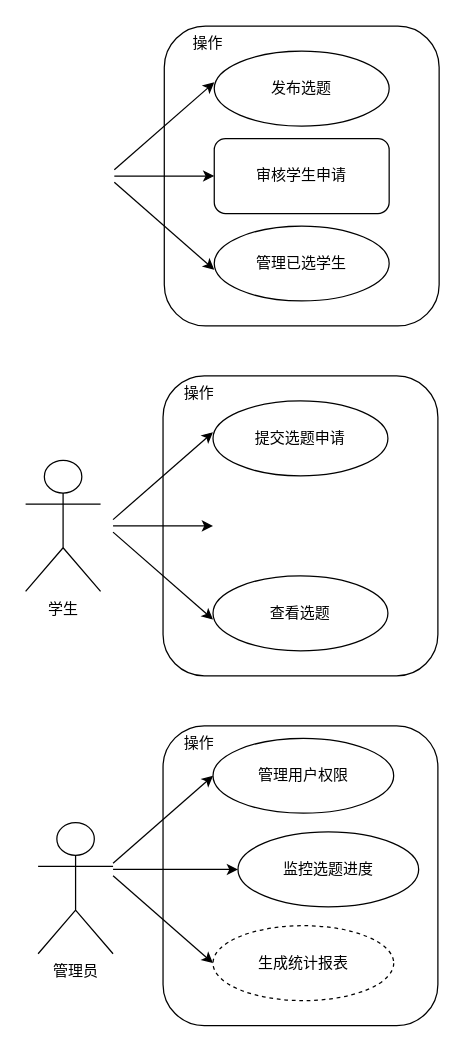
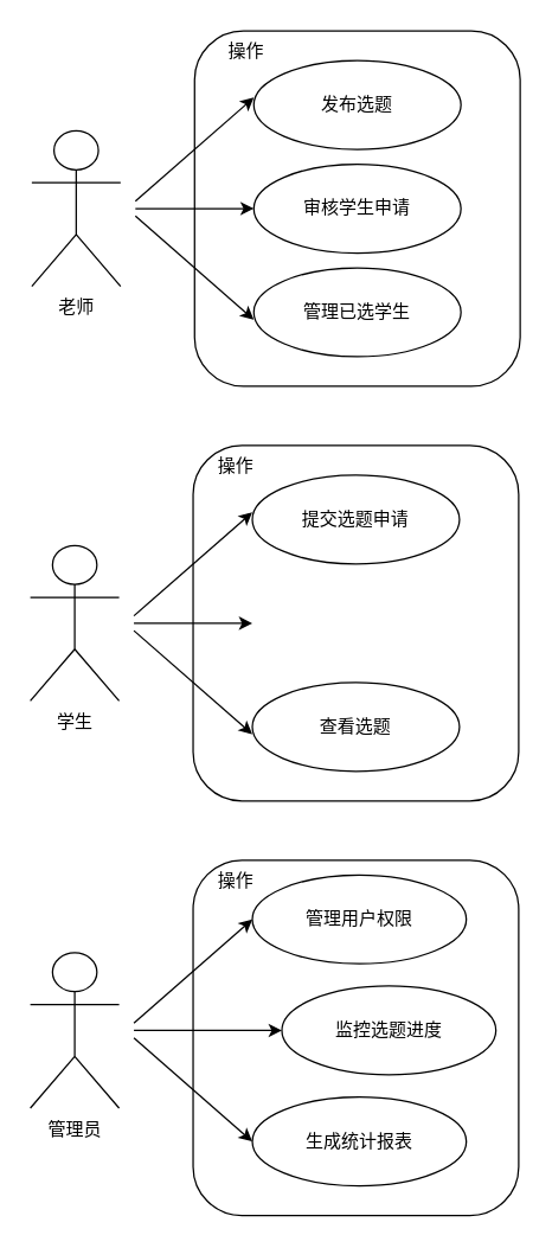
+ <mxCell id="23" value="老师" style="shape=umlActor;verticalLabelPosition=bottom;verticalAlign=top;html=1;outlineConnect=0;fillColor=none;rounded=1;" parent="21" vertex="1"><mxGeometry y="67.5" width="60" height="105" as="geometry" /></mxCell>
- <mxCell id="26" value="审核学生申请" style="whiteSpace=wrap;html=1;fillColor=none;rounded=1;" parent="24" vertex="1"><mxGeometry y="70" width="140" height="60" as="geometry" /></mxCell>
+ <mxCell id="26" value="审核学生申请" style="ellipse;whiteSpace=wrap;html=1;fillColor=none;rounded=1;" parent="24" vertex="1"><mxGeometry y="70" width="140" height="60" as="geometry" /></mxCell>
- <mxCell id="7" value="管理员" style="shape=umlActor;verticalLabelPosition=bottom;verticalAlign=top;html=1;outlineConnect=0;fillColor=none;rounded=1;" parent="2" vertex="1"><mxGeometry x="10" y="77.5" width="60" height="105" as="geometry" /></mxCell>
+ <mxCell id="7" value="管理员" style="shape=umlActor;verticalLabelPosition=bottom;verticalAlign=top;html=1;outlineConnect=0;fillColor=none;rounded=1;" parent="2" vertex="1"><mxGeometry y="62.5" width="60" height="105" as="geometry" /></mxCell>
- <mxCell id="6" value="生成统计报表" style="ellipse;whiteSpace=wrap;html=1;fillColor=none;rounded=1;dashed=1;" parent="2" vertex="1"><mxGeometry x="150.008" y="160" width="144.615" height="60" as="geometry" /></mxCell>
+ <mxCell id="6" value="生成统计报表" style="ellipse;whiteSpace=wrap;html=1;fillColor=none;rounded=1;" parent="2" vertex="1"><mxGeometry x="150.008" y="160" width="144.615" height="60" as="geometry" /></mxCell>
